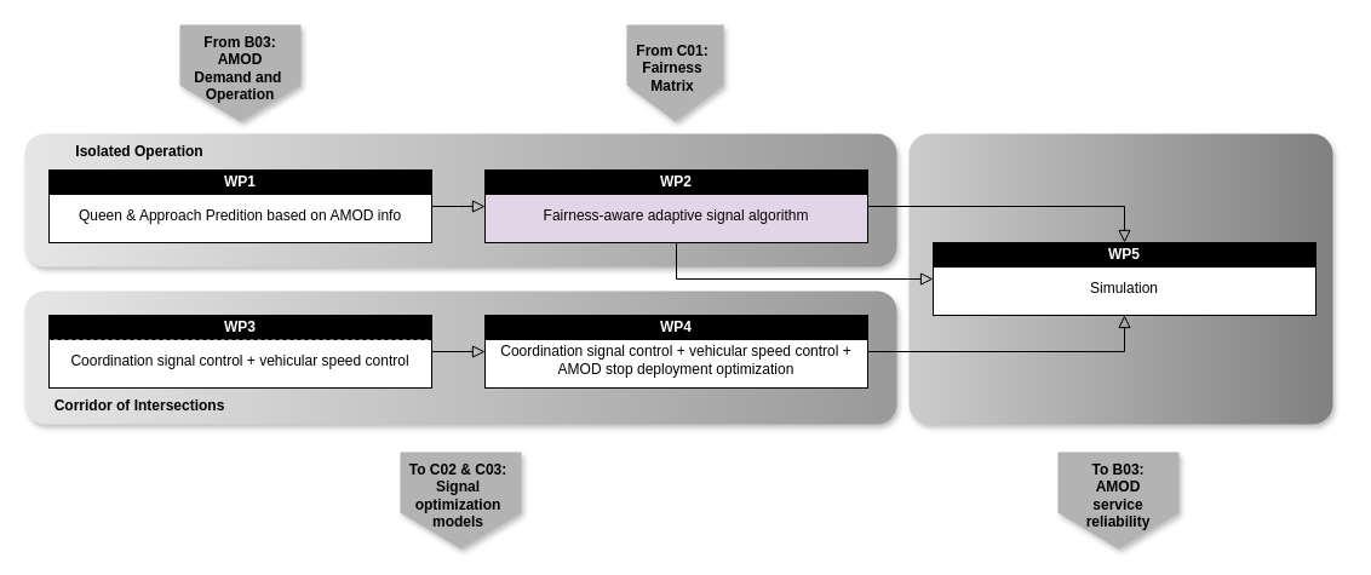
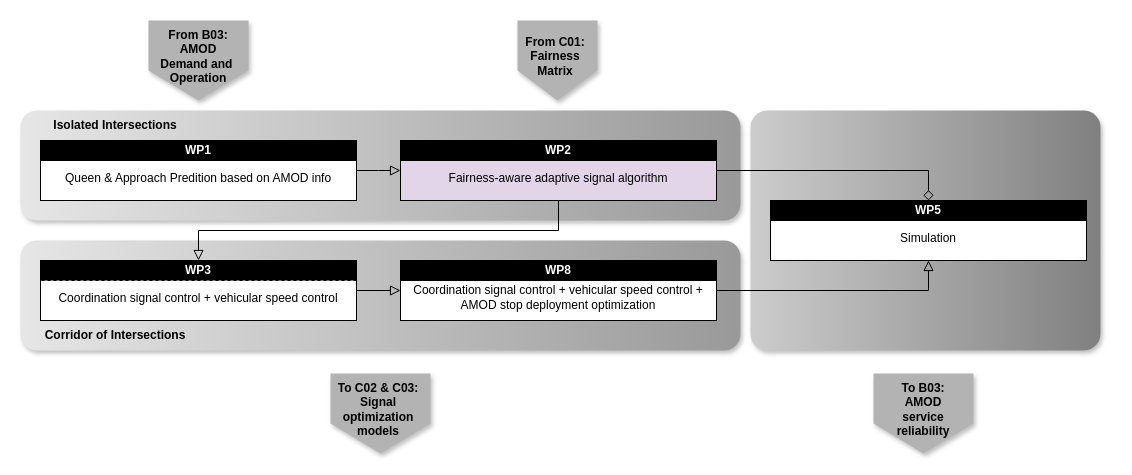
- <mxCell id="15" value="&lt;b&gt;Isolated Operation&lt;/b&gt;" style="text;html=1;align=center;verticalAlign=middle;whiteSpace=wrap;rounded=0;" vertex="1" parent="1"><mxGeometry x="40" y="110" width="150" height="30" as="geometry" /></mxCell>
+ <mxCell id="15" value="&lt;b&gt;Isolated Intersections&lt;/b&gt;" style="text;html=1;align=center;verticalAlign=middle;whiteSpace=wrap;rounded=0;" vertex="1" parent="1"><mxGeometry x="40" y="110" width="150" height="30" as="geometry" /></mxCell>
- <mxCell id="33" value="" style="edgeStyle=orthogonalEdgeStyle;rounded=0;html=1;jettySize=auto;orthogonalLoop=1;fontSize=11;endArrow=block;endFill=0;endSize=8;strokeWidth=1;shadow=0;labelBackgroundColor=none;exitX=1;exitY=0.5;exitDx=0;exitDy=0;entryX=0.5;entryY=0;entryDx=0;entryDy=0;" edge="1" parent="1" source="28" target="32"><mxGeometry y="10" relative="1" as="geometry"><mxPoint as="offset" /><mxPoint x="366" y="180" as="sourcePoint" /><mxPoint x="410" y="180" as="targetPoint" /></mxGeometry></mxCell>
+ <mxCell id="33" value="" style="edgeStyle=orthogonalEdgeStyle;rounded=0;html=1;jettySize=auto;orthogonalLoop=1;fontSize=11;endArrow=diamond;endFill=0;endSize=8;strokeWidth=1;shadow=0;labelBackgroundColor=none;exitX=1;exitY=0.5;exitDx=0;exitDy=0;entryX=0.5;entryY=0;entryDx=0;entryDy=0;" edge="1" parent="1" source="28" target="32"><mxGeometry y="10" relative="1" as="geometry"><mxPoint as="offset" /><mxPoint x="366" y="180" as="sourcePoint" /><mxPoint x="410" y="180" as="targetPoint" /></mxGeometry></mxCell>
- <mxCell id="16" value="" style="edgeStyle=orthogonalEdgeStyle;rounded=0;html=1;jettySize=auto;orthogonalLoop=1;fontSize=11;endArrow=block;endFill=0;endSize=8;strokeWidth=1;shadow=0;labelBackgroundColor=none;exitX=0.5;exitY=1;exitDx=0;exitDy=0;" edge="1" parent="1" source="28" target="31"><mxGeometry y="10" relative="1" as="geometry"><mxPoint as="offset" /><mxPoint x="726" y="180" as="sourcePoint" /><mxPoint x="938" y="210" as="targetPoint" /></mxGeometry></mxCell>
+ <mxCell id="16" value="" style="edgeStyle=orthogonalEdgeStyle;rounded=0;html=1;jettySize=auto;orthogonalLoop=1;fontSize=11;endArrow=block;endFill=0;endSize=8;strokeWidth=1;shadow=0;labelBackgroundColor=none;exitX=0.5;exitY=1;exitDx=0;exitDy=0;entryX=0.5;entryY=0;entryDx=0;entryDy=0;" edge="1" parent="1" source="28" target="11"><mxGeometry y="10" relative="1" as="geometry"><mxPoint as="offset" /><mxPoint x="726" y="180" as="sourcePoint" /><mxPoint x="938" y="210" as="targetPoint" /></mxGeometry></mxCell>
- <mxCell id="7" value="&lt;span style=&quot;font-family: Helvetica; font-size: 12px; font-style: normal; font-variant-ligatures: normal; font-variant-caps: normal; letter-spacing: normal; orphans: 2; text-indent: 0px; text-transform: none; widows: 2; word-spacing: 0px; -webkit-text-stroke-width: 0px; white-space: normal; text-decoration-thickness: initial; text-decoration-style: initial; text-decoration-color: initial; float: none; background-color: rgb(0, 0, 0); display: inline !important;&quot;&gt;&lt;font style=&quot;&quot; color=&quot;#ffffff&quot;&gt;&lt;b&gt;WP4&lt;/b&gt;&lt;/font&gt;&lt;/span&gt;" style="rounded=0;whiteSpace=wrap;html=1;align=center;verticalAlign=middle;fillColor=#000000;" vertex="1" parent="5"><mxGeometry width="316" height="20" as="geometry" /></mxCell>
+ <mxCell id="7" value="&lt;span style=&quot;font-family: Helvetica; font-size: 12px; font-style: normal; font-variant-ligatures: normal; font-variant-caps: normal; letter-spacing: normal; orphans: 2; text-indent: 0px; text-transform: none; widows: 2; word-spacing: 0px; -webkit-text-stroke-width: 0px; white-space: normal; text-decoration-thickness: initial; text-decoration-style: initial; text-decoration-color: initial; float: none; background-color: rgb(0, 0, 0); display: inline !important;&quot;&gt;&lt;font style=&quot;&quot; color=&quot;#ffffff&quot;&gt;&lt;b&gt;WP8&lt;/b&gt;&lt;/font&gt;&lt;/span&gt;" style="rounded=0;whiteSpace=wrap;html=1;align=center;verticalAlign=middle;fillColor=#000000;" vertex="1" parent="5"><mxGeometry width="316" height="20" as="geometry" /></mxCell>
